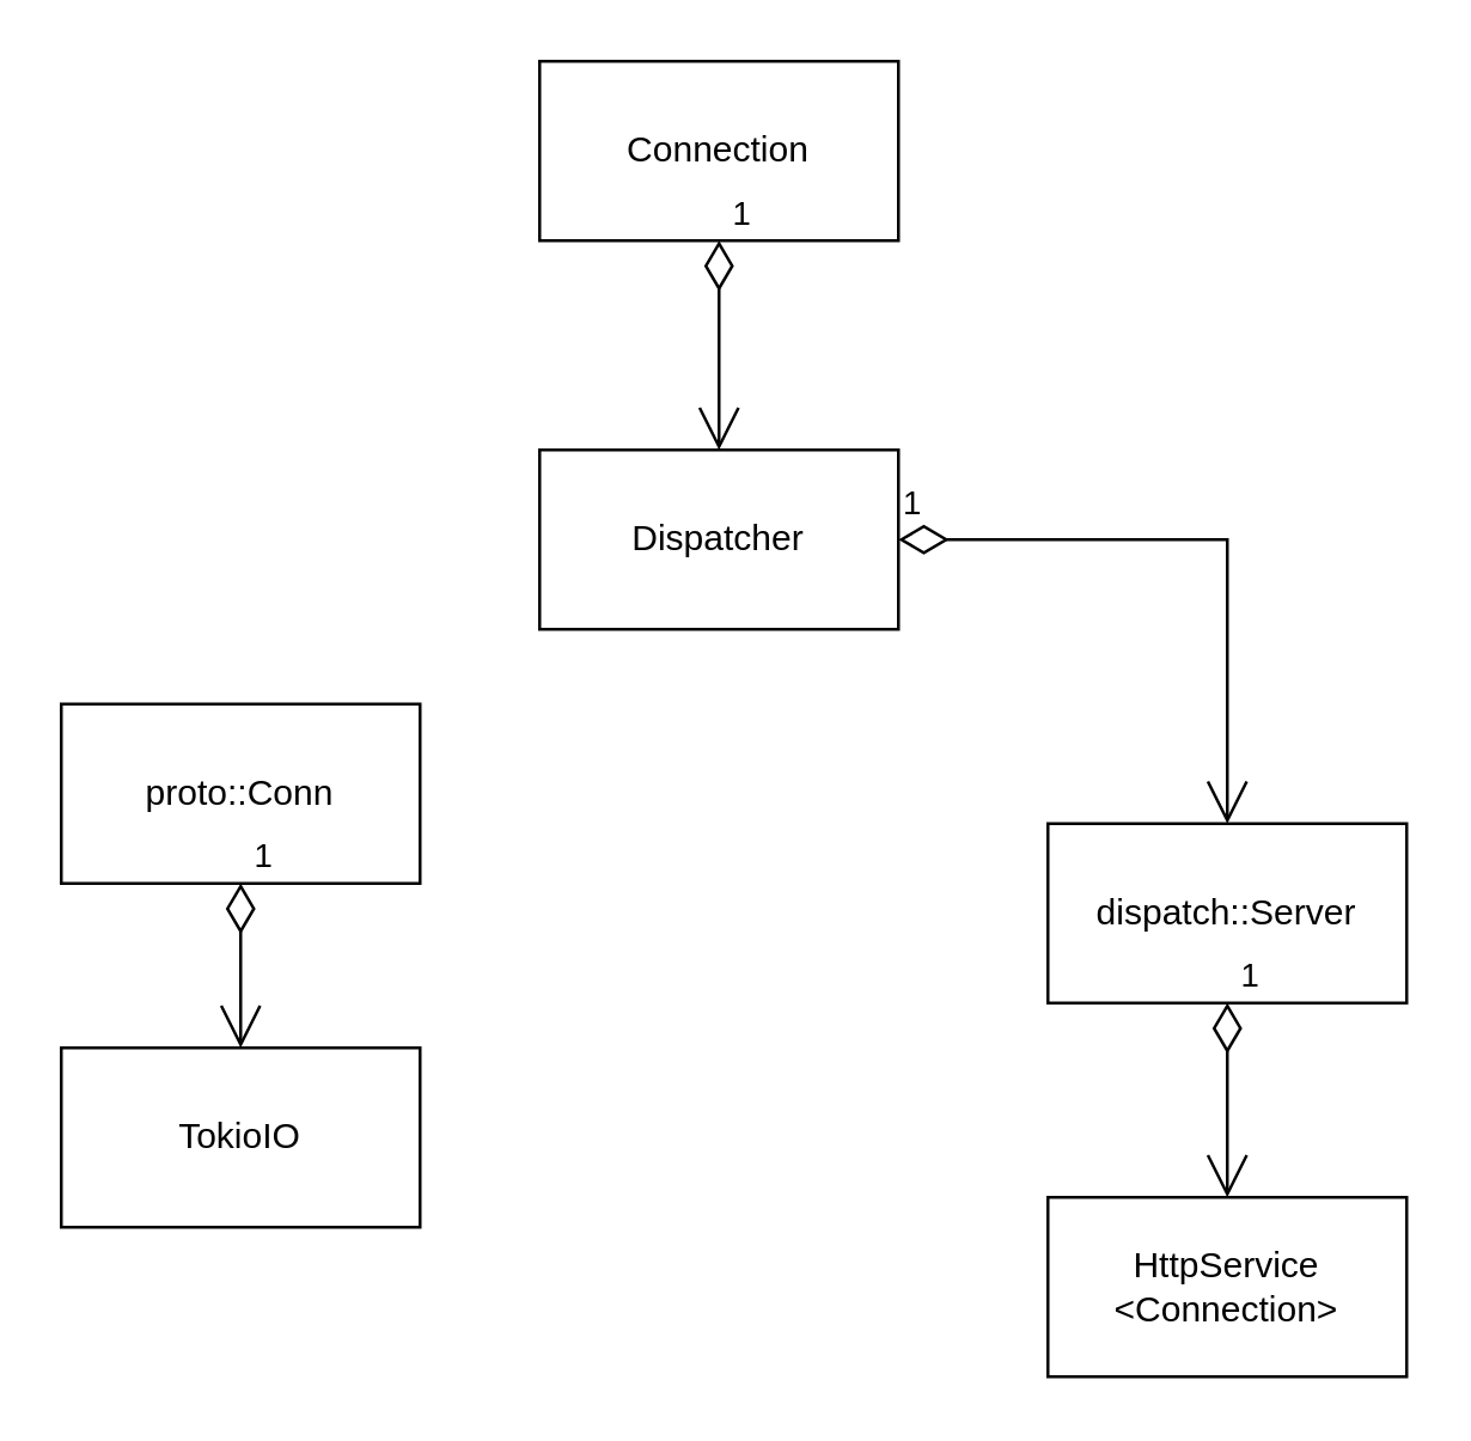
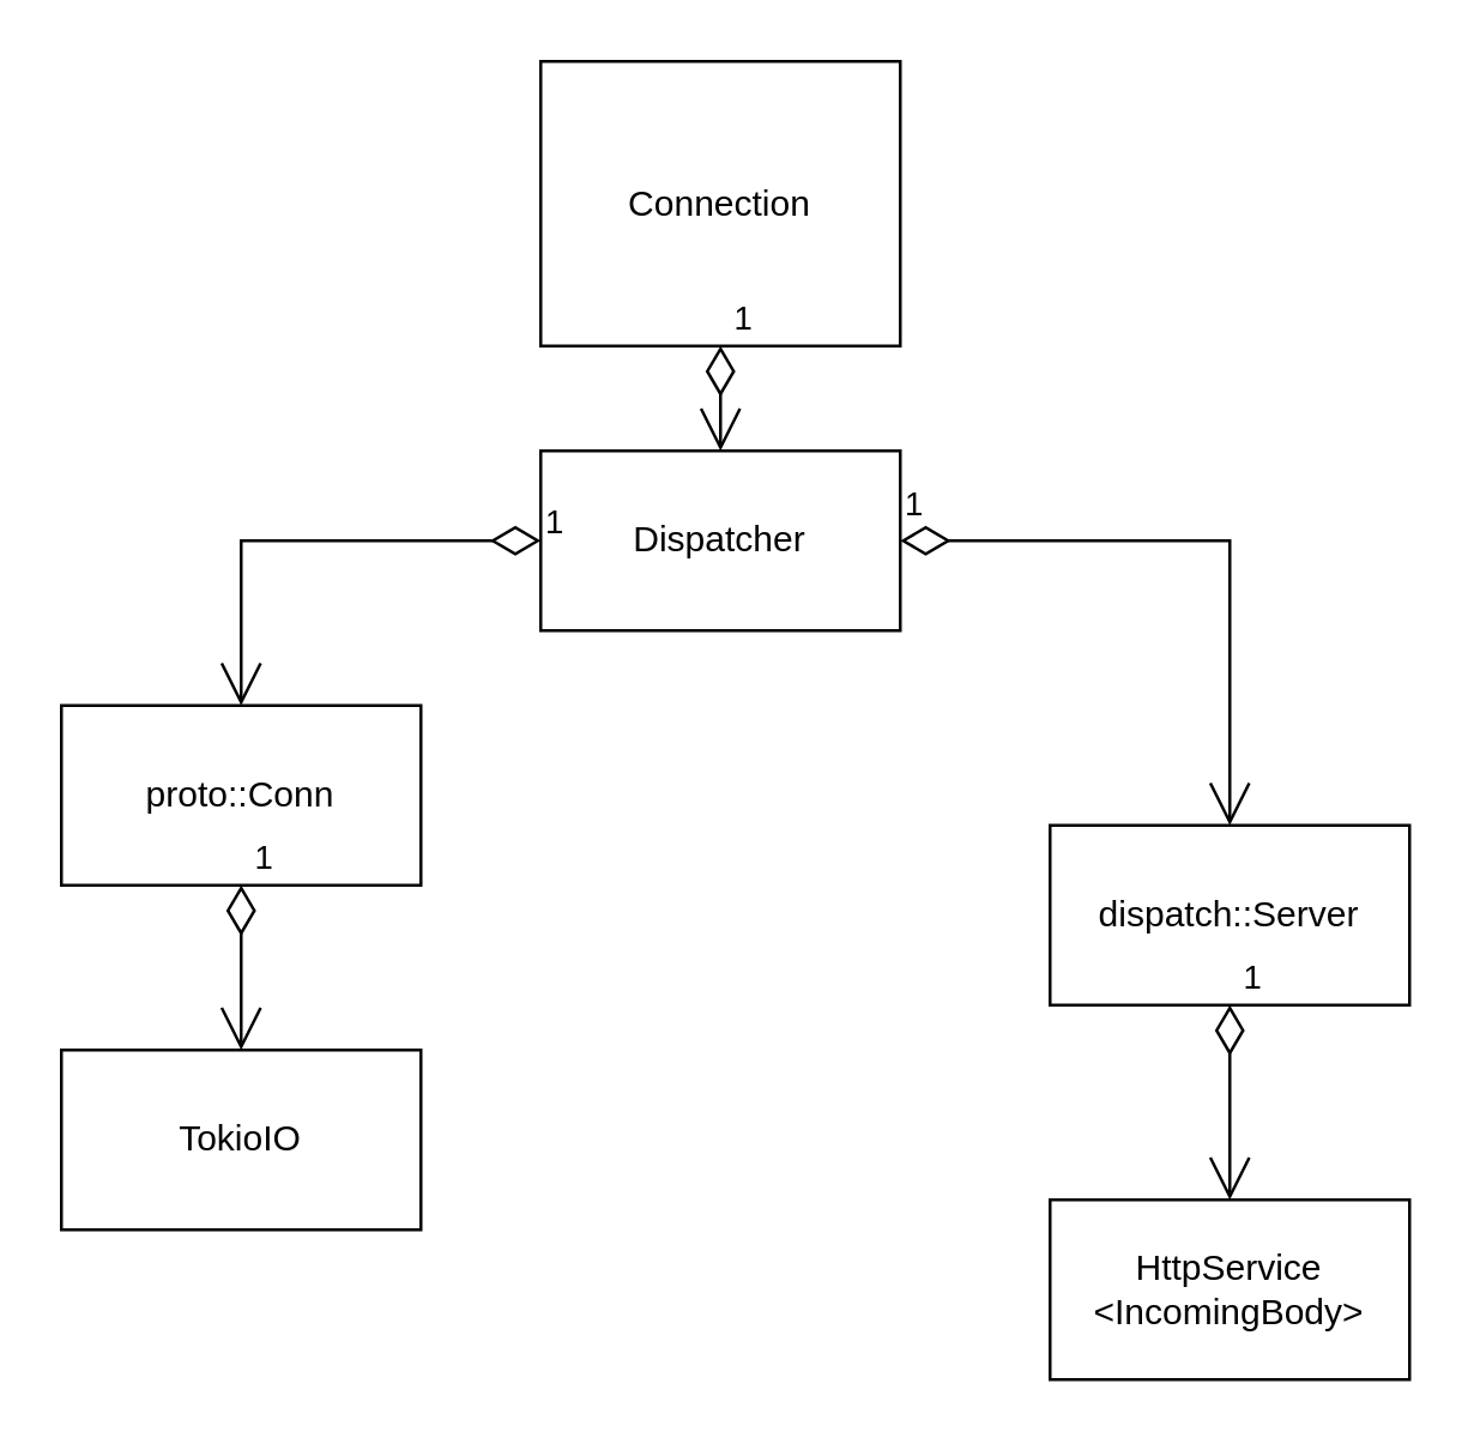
- <mxCell id="2" value="Connection" style="rounded=0;whiteSpace=wrap;html=1;" vertex="1" parent="1"><mxGeometry x="180" y="20" width="120" height="60" as="geometry" /></mxCell>
+ <mxCell id="2" value="Connection" style="rounded=0;whiteSpace=wrap;html=1;" vertex="1" parent="1"><mxGeometry x="180" y="20" width="120" height="95" as="geometry" /></mxCell>
+ <mxCell id="6" value="1" style="endArrow=open;html=1;endSize=12;startArrow=diamondThin;startSize=14;startFill=0;edgeStyle=orthogonalEdgeStyle;align=left;verticalAlign=bottom;rounded=0;exitX=0;exitY=0.5;exitDx=0;exitDy=0;" edge="1" parent="1" source="4" target="5"><mxGeometry x="-1" y="3" relative="1" as="geometry"><mxPoint x="160" y="290" as="sourcePoint" /><mxPoint x="320" y="290" as="targetPoint" /></mxGeometry></mxCell>
- <mxCell id="11" value="HttpService&lt;br&gt;&amp;lt;Connection&amp;gt;" style="rounded=0;whiteSpace=wrap;html=1;" vertex="1" parent="1"><mxGeometry x="350" y="400" width="120" height="60" as="geometry" /></mxCell>
+ <mxCell id="11" value="HttpService&lt;br&gt;&amp;lt;IncomingBody&amp;gt;" style="rounded=0;whiteSpace=wrap;html=1;" vertex="1" parent="1"><mxGeometry x="350" y="400" width="120" height="60" as="geometry" /></mxCell>
